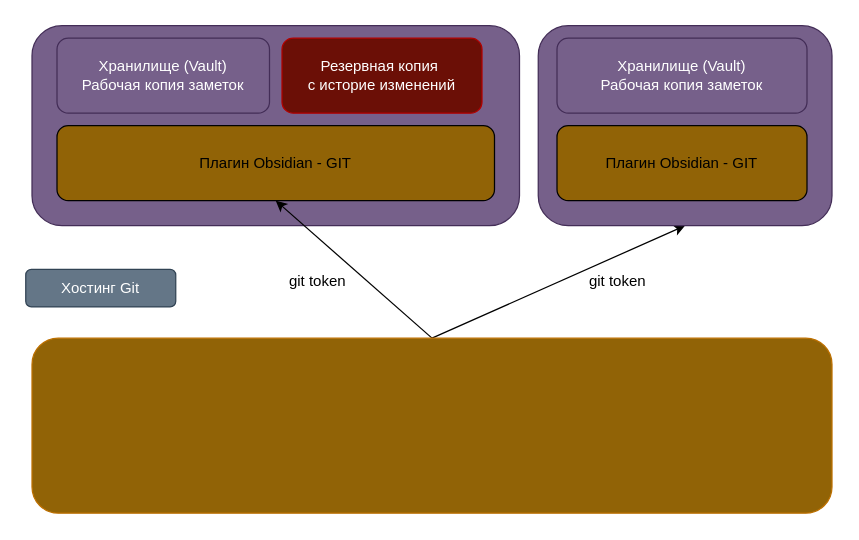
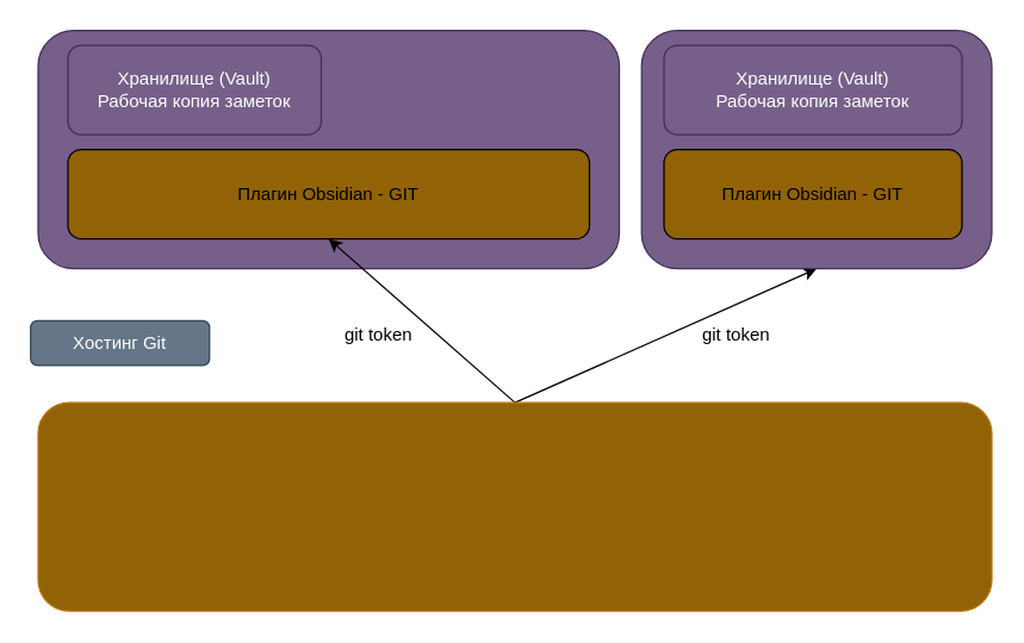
- <mxCell id="9" value="Резервная копия&amp;nbsp;&lt;br&gt;с историе изменений" style="rounded=1;whiteSpace=wrap;html=1;strokeColor=#B20000;fillColor=#6B0F06;fontColor=#ffffff;" vertex="1" parent="1"><mxGeometry x="225" y="30" width="160" height="60" as="geometry" /></mxCell>
